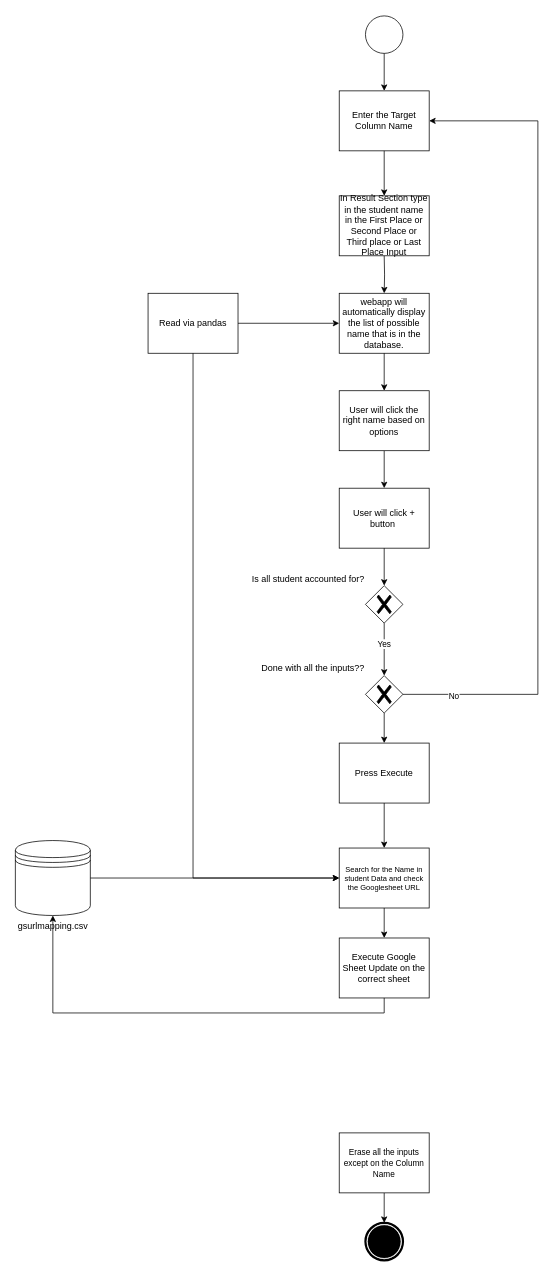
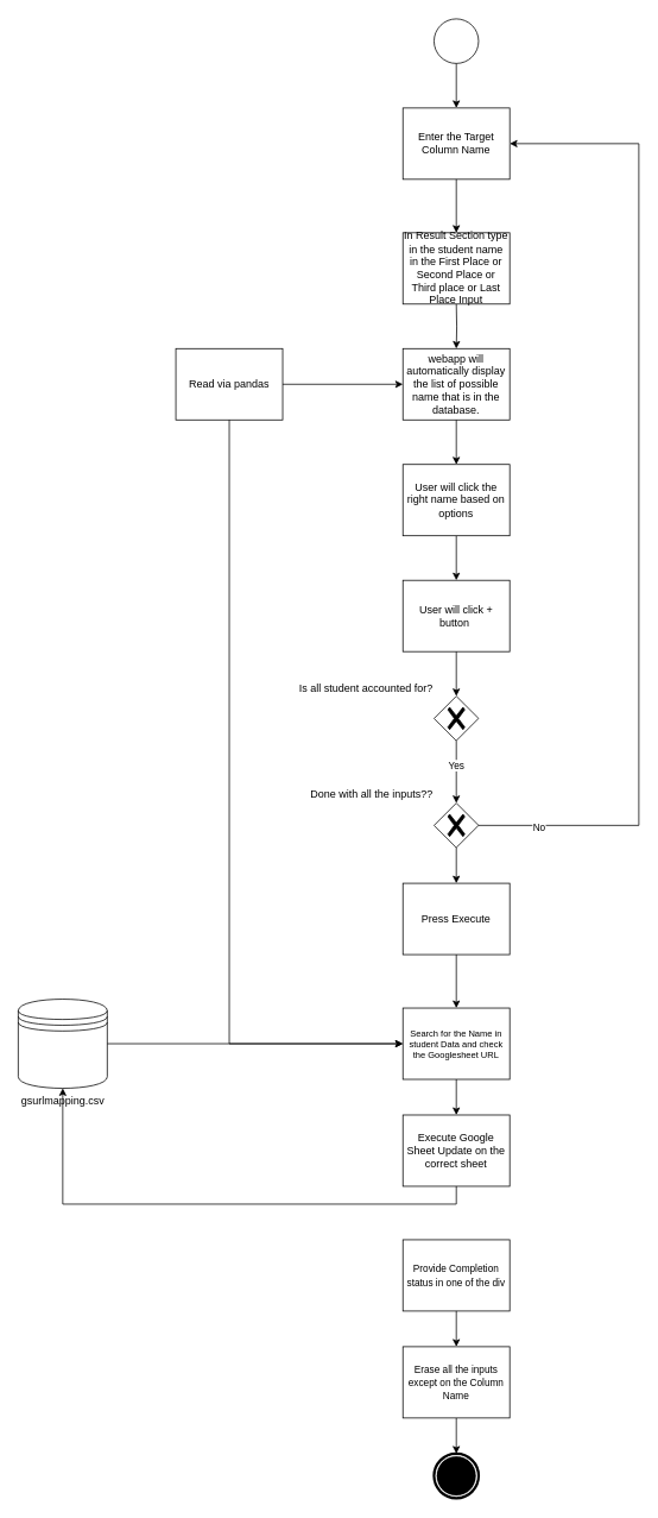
+ <mxCell id="30" value="&lt;font style=&quot;font-size: 11px;&quot;&gt;Provide Completion status in one of the div&lt;/font&gt;" style="points=[[0.25,0,0],[0.5,0,0],[0.75,0,0],[1,0.25,0],[1,0.5,0],[1,0.75,0],[0.75,1,0],[0.5,1,0],[0.25,1,0],[0,0.75,0],[0,0.5,0],[0,0.25,0]];shape=mxgraph.bpmn.task2;whiteSpace=wrap;rectStyle=rounded;size=10;html=1;container=1;expand=0;collapsible=0;taskMarker=script;" vertex="1" parent="1"><mxGeometry x="452" y="1390" width="120" height="80" as="geometry" /></mxCell>
+ <mxCell id="34" style="edgeStyle=orthogonalEdgeStyle;rounded=0;orthogonalLoop=1;jettySize=auto;html=1;exitX=0.5;exitY=1;exitDx=0;exitDy=0;exitPerimeter=0;entryX=0.5;entryY=0;entryDx=0;entryDy=0;entryPerimeter=0;" edge="1" parent="1" source="30" target="33"><mxGeometry relative="1" as="geometry" /></mxCell>
